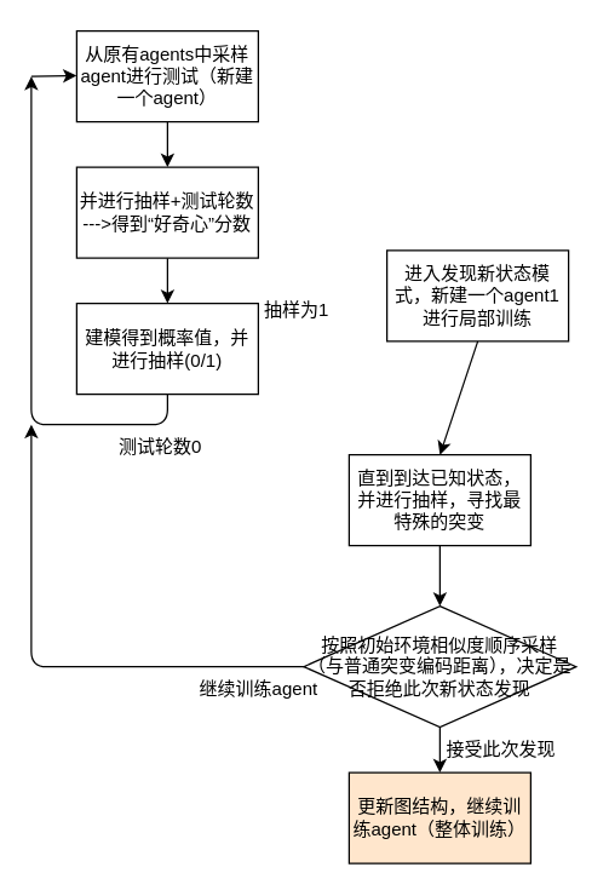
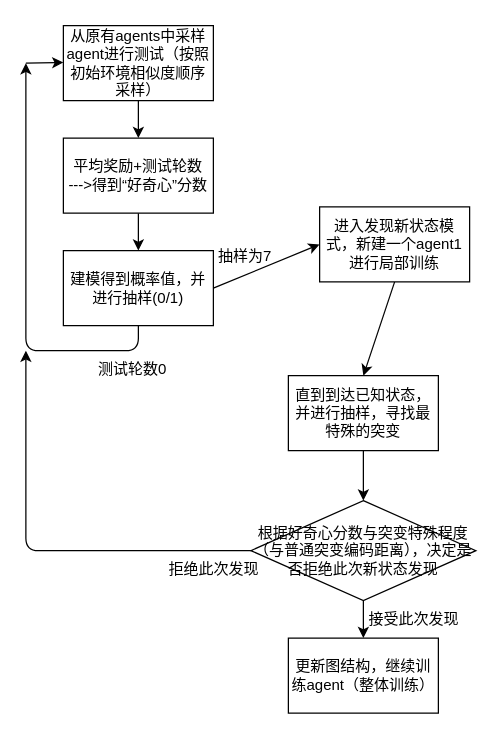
- <mxCell id="3" value="从原有agents中采样agent进行测试（新建一个agent）" style="whiteSpace=wrap;html=1;" parent="1" vertex="1"><mxGeometry x="50" y="20" width="120" height="60" as="geometry" /></mxCell>
+ <mxCell id="3" value="从原有agents中采样agent进行测试（按照初始环境相似度顺序采样）" style="whiteSpace=wrap;html=1;" parent="1" vertex="1"><mxGeometry x="50" y="20" width="120" height="60" as="geometry" /></mxCell>
- <mxCell id="5" value="并进行抽样+测试轮数&lt;br&gt;---&amp;gt;得到“好奇心”分数" style="whiteSpace=wrap;html=1;" parent="1" vertex="1"><mxGeometry x="50" y="110" width="120" height="60" as="geometry" /></mxCell>
+ <mxCell id="5" value="平均奖励+测试轮数&lt;br&gt;---&amp;gt;得到“好奇心”分数" style="whiteSpace=wrap;html=1;" parent="1" vertex="1"><mxGeometry x="50" y="110" width="120" height="60" as="geometry" /></mxCell>
- <mxCell id="16" value="抽样为1" style="text;html=1;align=center;verticalAlign=middle;resizable=0;points=[];autosize=1;strokeColor=none;fillColor=none;" parent="1" vertex="1"><mxGeometry x="160" y="190" width="70" height="30" as="geometry" /></mxCell>
+ <mxCell id="16" value="抽样为7" style="text;html=1;align=center;verticalAlign=middle;resizable=0;points=[];autosize=1;strokeColor=none;fillColor=none;" parent="1" vertex="1"><mxGeometry x="160" y="190" width="70" height="30" as="geometry" /></mxCell>
+ <mxCell id="6" style="edgeStyle=none;html=1;exitX=1;exitY=0.5;exitDx=0;exitDy=0;entryX=0;entryY=0.5;entryDx=0;entryDy=0;" parent="1" source="8" target="10" edge="1"><mxGeometry relative="1" as="geometry" /></mxCell>
- <mxCell id="15" value="按照初始环境相似度顺序采样（与普通突变编码距离），决定是否拒绝此次新状态发现" style="rhombus;whiteSpace=wrap;html=1;" parent="1" vertex="1"><mxGeometry x="200" y="400" width="180" height="80" as="geometry" /></mxCell>
+ <mxCell id="15" value="根据好奇心分数与突变特殊程度（与普通突变编码距离），决定是否拒绝此次新状态发现" style="rhombus;whiteSpace=wrap;html=1;" parent="1" vertex="1"><mxGeometry x="200" y="400" width="180" height="80" as="geometry" /></mxCell>
- <mxCell id="19" value="继续训练agent" style="text;html=1;align=center;verticalAlign=middle;resizable=0;points=[];autosize=1;strokeColor=none;fillColor=none;" parent="1" vertex="1"><mxGeometry x="120" y="440" width="100" height="30" as="geometry" /></mxCell>
+ <mxCell id="19" value="拒绝此次发现" style="text;html=1;align=center;verticalAlign=middle;resizable=0;points=[];autosize=1;strokeColor=none;fillColor=none;" parent="1" vertex="1"><mxGeometry x="120" y="440" width="100" height="30" as="geometry" /></mxCell>
- <mxCell id="21" value="更新图结构，继续训练agent（整体训练）" style="whiteSpace=wrap;html=1;fillColor=#ffe6cc;" parent="1" vertex="1"><mxGeometry x="230" y="510" width="120" height="60" as="geometry" /></mxCell>
+ <mxCell id="21" value="更新图结构，继续训练agent（整体训练）" style="whiteSpace=wrap;html=1;" parent="1" vertex="1"><mxGeometry x="230" y="510" width="120" height="60" as="geometry" /></mxCell>
